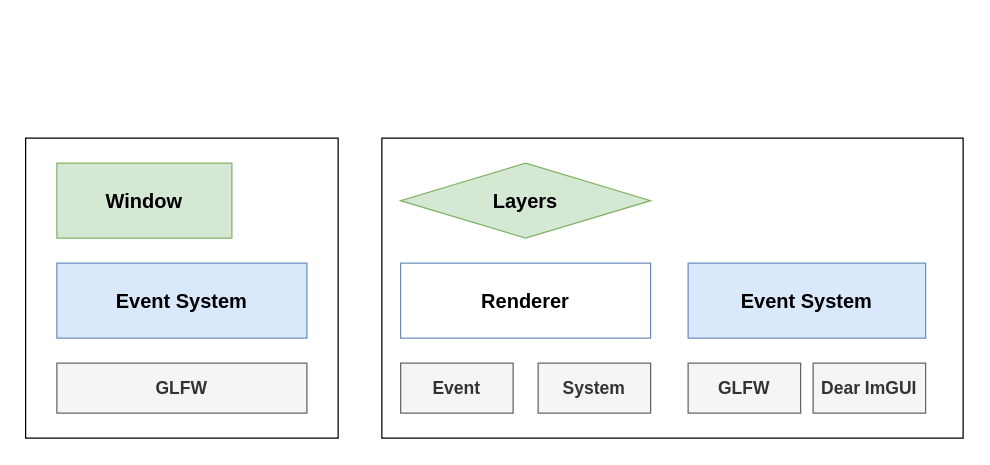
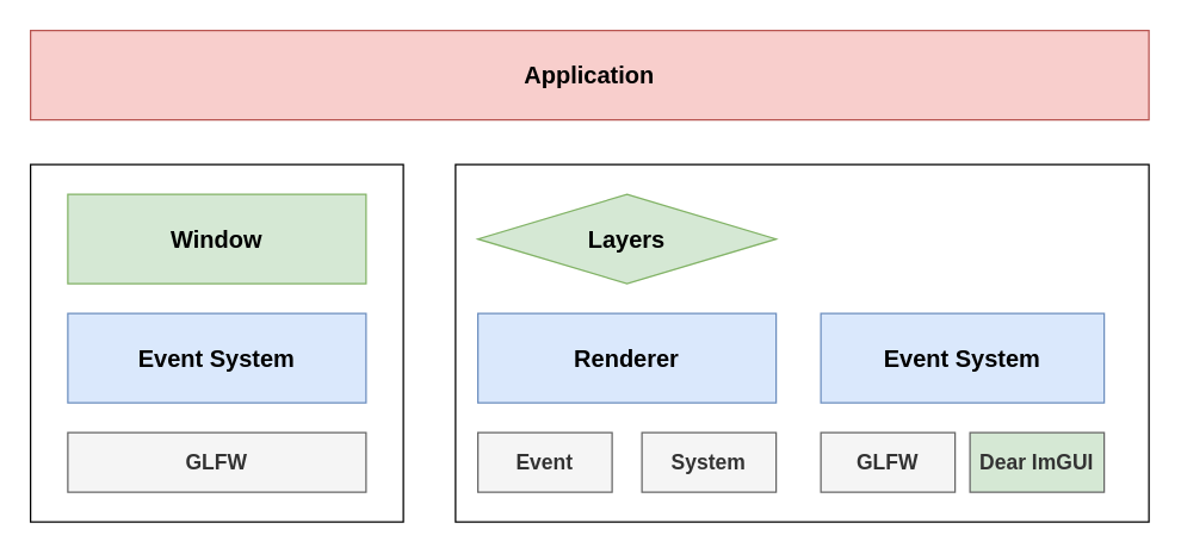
+ <mxCell id="10" value="Application" style="rounded=0;whiteSpace=wrap;html=1;fillColor=#f8cecc;strokeColor=#b85450;fontSize=16;fontStyle=1" vertex="1" parent="1"><mxGeometry x="20" y="20" width="750" height="60" as="geometry" /></mxCell>
- <mxCell id="11" value="Window" style="rounded=0;whiteSpace=wrap;html=1;fillColor=#d5e8d4;strokeColor=#82b366;fontSize=16;fontStyle=1" vertex="1" parent="1"><mxGeometry x="45" y="130" width="140" height="60" as="geometry" /></mxCell>
+ <mxCell id="11" value="Window" style="rounded=0;whiteSpace=wrap;html=1;fillColor=#d5e8d4;strokeColor=#82b366;fontSize=16;fontStyle=1" vertex="1" parent="1"><mxGeometry x="45" y="130" width="200" height="60" as="geometry" /></mxCell>
- <mxCell id="4" value="Renderer" style="rounded=0;whiteSpace=wrap;html=1;fillColor=#ffffff;strokeColor=#6c8ebf;fontSize=16;fontStyle=1;" vertex="1" parent="1"><mxGeometry x="320" y="210" width="200" height="60" as="geometry" /></mxCell>
+ <mxCell id="4" value="Renderer" style="rounded=0;whiteSpace=wrap;html=1;fillColor=#dae8fc;strokeColor=#6c8ebf;fontSize=16;fontStyle=1" vertex="1" parent="1"><mxGeometry x="320" y="210" width="200" height="60" as="geometry" /></mxCell>
- <mxCell id="14" value="Dear ImGUI" style="rounded=0;whiteSpace=wrap;html=1;fillColor=#f5f5f5;fontColor=#333333;strokeColor=#666666;fontSize=14;fontStyle=1" vertex="1" parent="1"><mxGeometry x="650" y="290" width="90" height="40" as="geometry" /></mxCell>
+ <mxCell id="14" value="Dear ImGUI" style="rounded=0;whiteSpace=wrap;html=1;fillColor=#d5e8d4;fontColor=#333333;strokeColor=#666666;fontSize=14;fontStyle=1;" vertex="1" parent="1"><mxGeometry x="650" y="290" width="90" height="40" as="geometry" /></mxCell>
